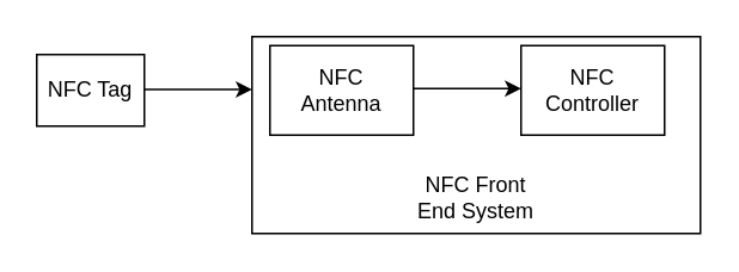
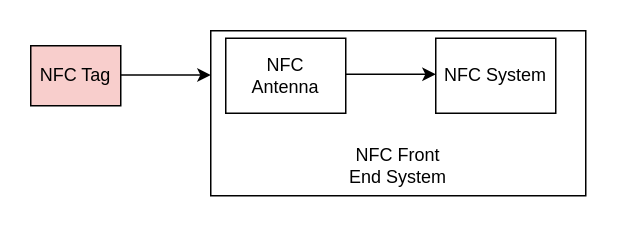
- <mxCell id="2" value="NFC Tag" style="rounded=0;whiteSpace=wrap;html=1;" vertex="1" parent="1"><mxGeometry x="20" y="30" width="60" height="40" as="geometry" /></mxCell>
+ <mxCell id="2" value="NFC Tag" style="rounded=0;whiteSpace=wrap;html=1;fillColor=#f8cecc;" vertex="1" parent="1"><mxGeometry x="20" y="30" width="60" height="40" as="geometry" /></mxCell>
- <mxCell id="10" value="NFC Controller" style="text;html=1;strokeColor=none;fillColor=none;align=center;verticalAlign=middle;whiteSpace=wrap;rounded=0;" vertex="1" parent="1"><mxGeometry x="295" y="40" width="70" height="20" as="geometry" /></mxCell>
+ <mxCell id="10" value="NFC System" style="text;html=1;strokeColor=none;fillColor=none;align=center;verticalAlign=middle;whiteSpace=wrap;rounded=0;" vertex="1" parent="1"><mxGeometry x="295" y="40" width="70" height="20" as="geometry" /></mxCell>
